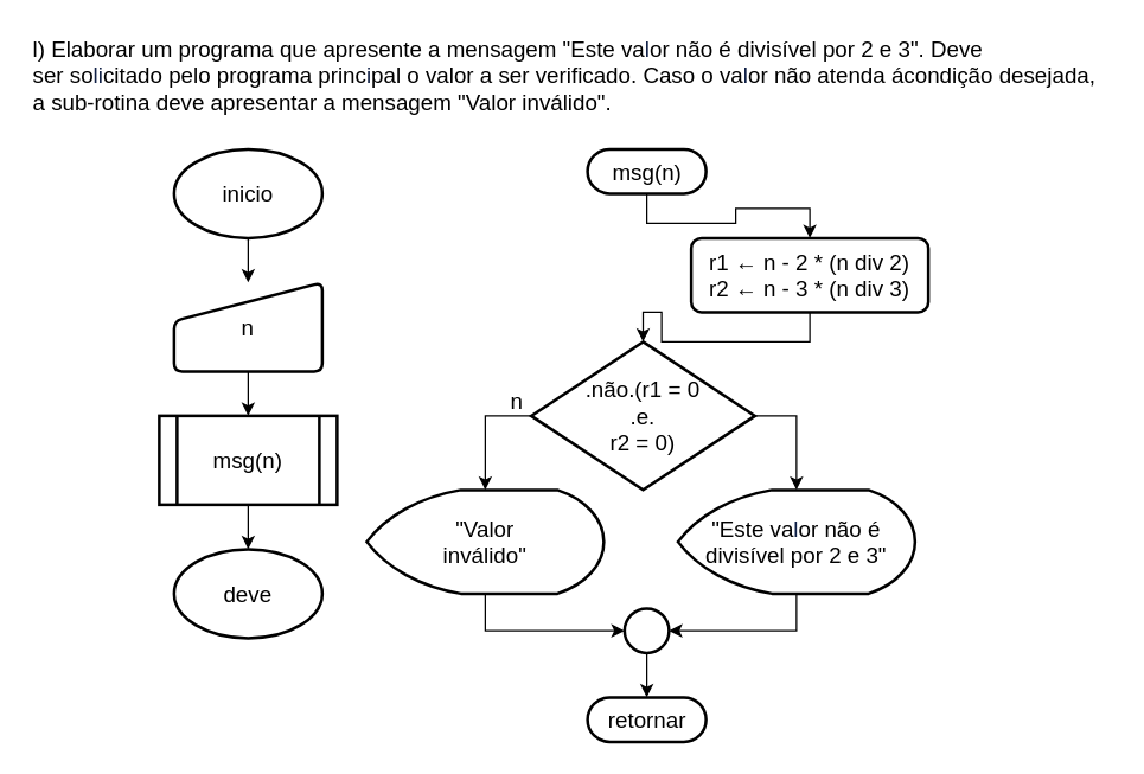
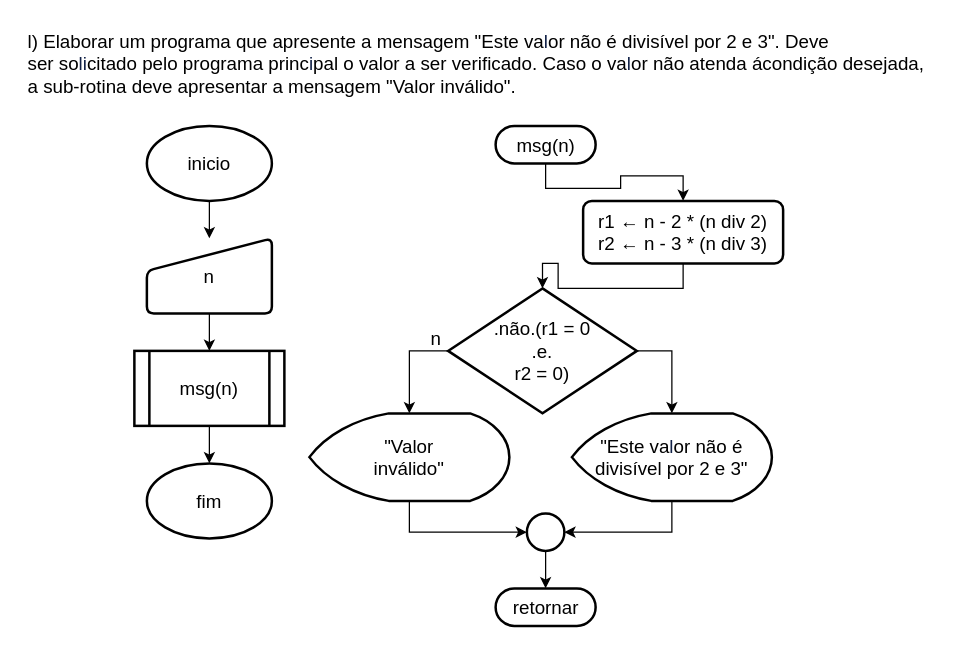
- <mxCell id="18" value="deve" style="strokeWidth=2;html=1;shape=mxgraph.flowchart.start_1;whiteSpace=wrap;fontSize=15;" vertex="1" parent="1"><mxGeometry x="117" y="370" width="100" height="60" as="geometry" /></mxCell>
+ <mxCell id="18" value="fim" style="strokeWidth=2;html=1;shape=mxgraph.flowchart.start_1;whiteSpace=wrap;fontSize=15;" vertex="1" parent="1"><mxGeometry x="117" y="370" width="100" height="60" as="geometry" /></mxCell>
